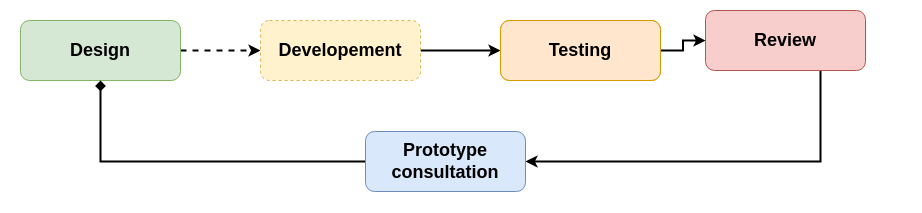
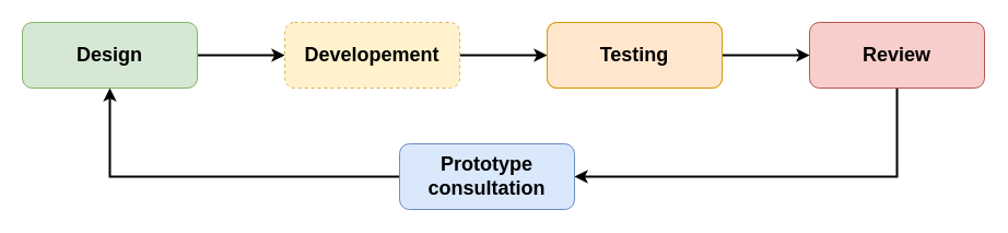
- <mxCell id="5" value="Review" style="rounded=1;whiteSpace=wrap;html=1;fontSize=18;fontStyle=1;fillColor=#f8cecc;strokeColor=#b85450;" parent="1" vertex="1"><mxGeometry x="705" y="10" width="160" height="60" as="geometry" /></mxCell>
+ <mxCell id="5" value="Review" style="rounded=1;whiteSpace=wrap;html=1;fontSize=18;fontStyle=1;fillColor=#f8cecc;strokeColor=#b85450;" parent="1" vertex="1"><mxGeometry x="740" y="20" width="160" height="60" as="geometry" /></mxCell>
- <mxCell id="2" style="edgeStyle=orthogonalEdgeStyle;rounded=0;orthogonalLoop=1;jettySize=auto;html=1;exitX=1;exitY=0.5;exitDx=0;exitDy=0;entryX=0;entryY=0.5;entryDx=0;entryDy=0;fontSize=16;fontStyle=1;strokeWidth=2;dashed=1;" parent="1" source="3" target="9" edge="1"><mxGeometry relative="1" as="geometry" /></mxCell>
+ <mxCell id="2" style="edgeStyle=orthogonalEdgeStyle;rounded=0;orthogonalLoop=1;jettySize=auto;html=1;exitX=1;exitY=0.5;exitDx=0;exitDy=0;entryX=0;entryY=0.5;entryDx=0;entryDy=0;fontSize=16;fontStyle=1;strokeWidth=2;" parent="1" source="3" target="9" edge="1"><mxGeometry relative="1" as="geometry" /></mxCell>
- <mxCell id="11" style="edgeStyle=orthogonalEdgeStyle;rounded=0;orthogonalLoop=1;jettySize=auto;html=1;fontSize=16;fontStyle=1;strokeWidth=2;endArrow=diamond;" parent="1" source="12" target="3" edge="1"><mxGeometry relative="1" as="geometry" /></mxCell>
+ <mxCell id="11" style="edgeStyle=orthogonalEdgeStyle;rounded=0;orthogonalLoop=1;jettySize=auto;html=1;fontSize=16;fontStyle=1;strokeWidth=2;" parent="1" source="12" target="3" edge="1"><mxGeometry relative="1" as="geometry" /></mxCell>
